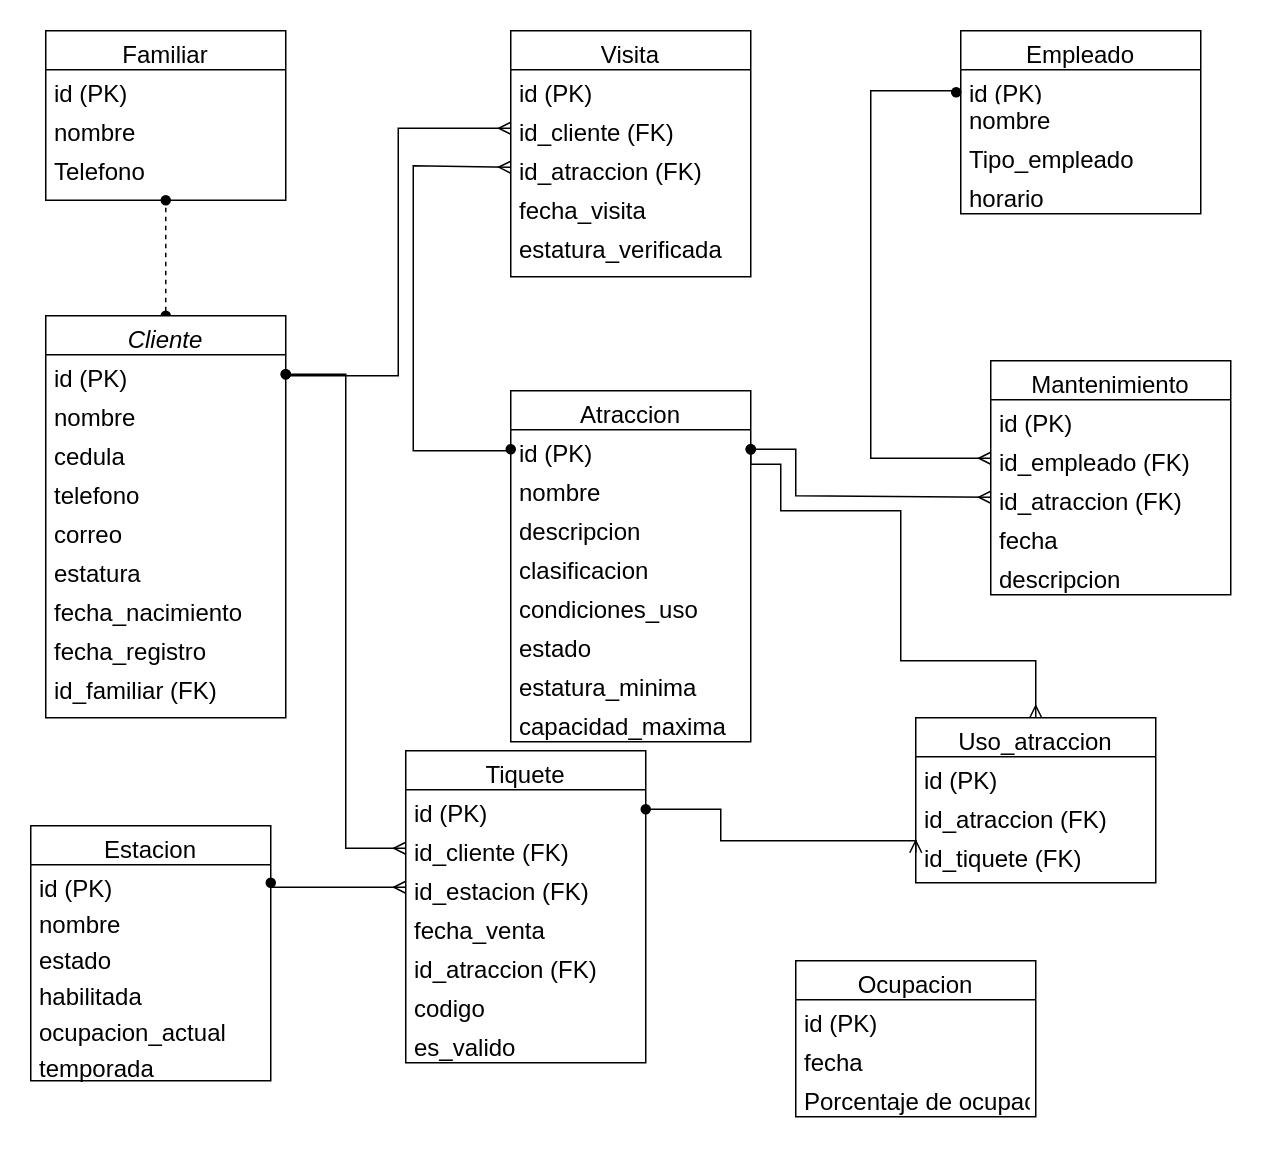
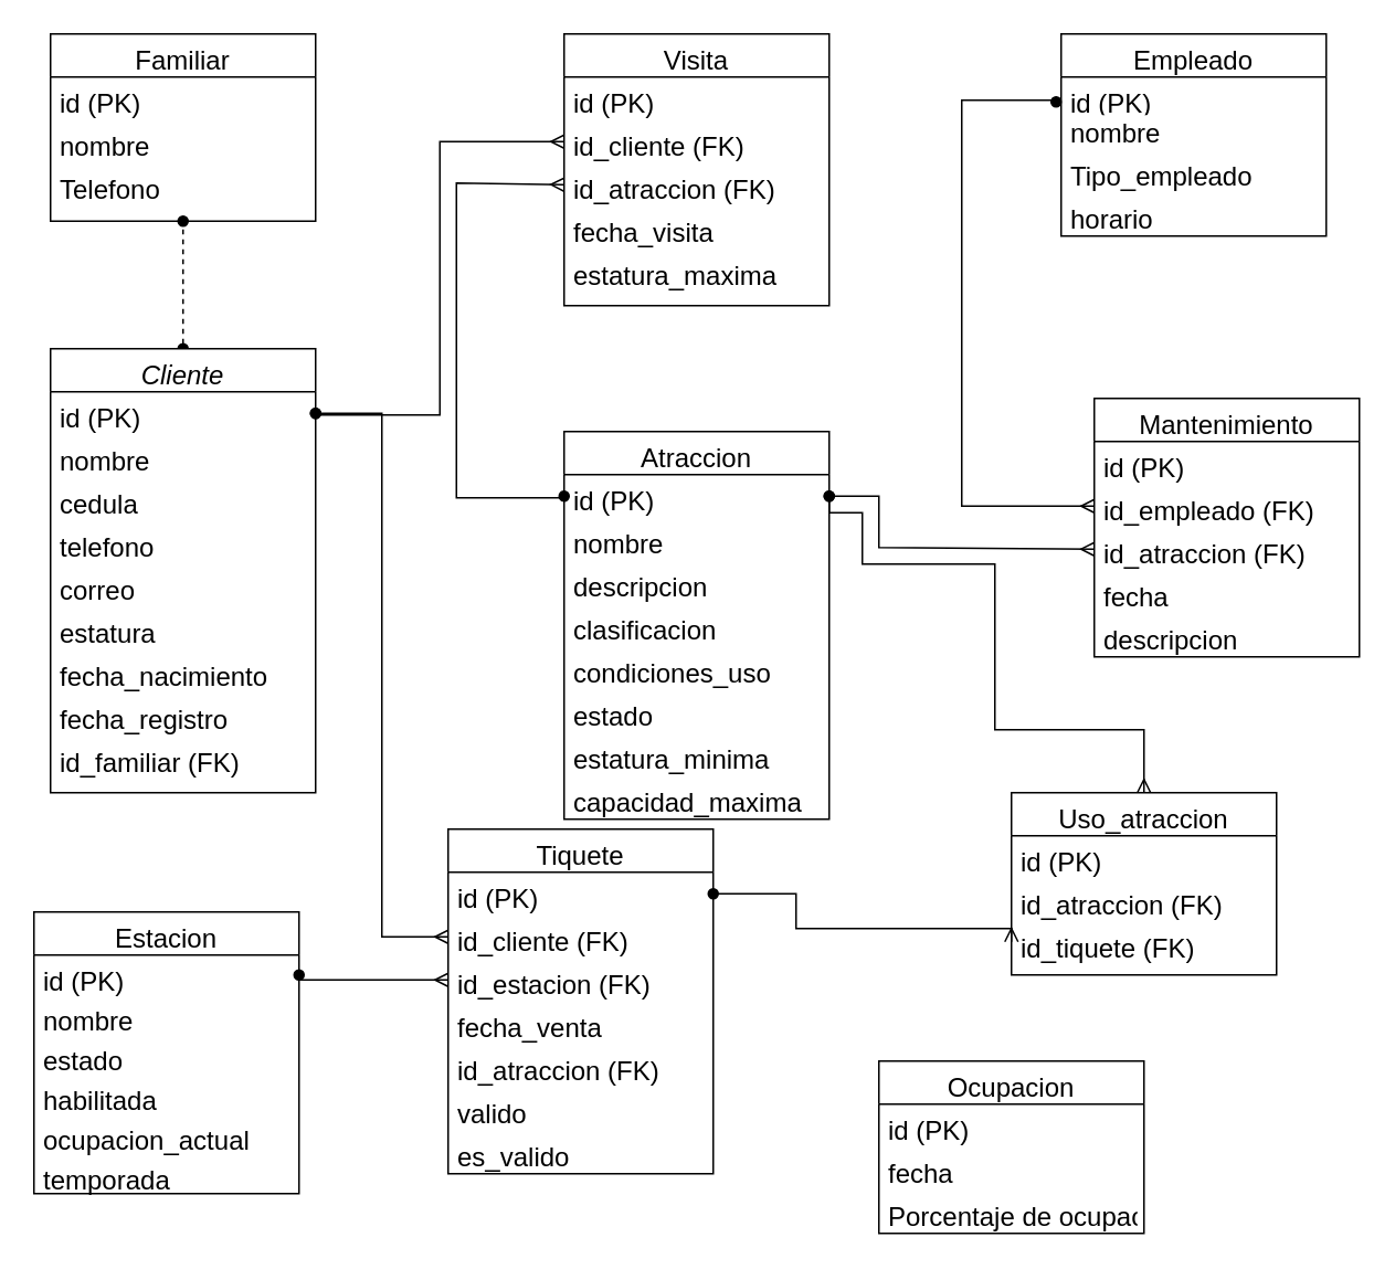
- <mxCell id="36" value="estatura_verificada" style="text;align=left;verticalAlign=top;spacingLeft=4;spacingRight=4;overflow=hidden;rotatable=0;points=[[0,0.5],[1,0.5]];portConstraint=eastwest;fontSize=16;" parent="31" vertex="1"><mxGeometry y="130" width="160" height="26" as="geometry" /></mxCell>
+ <mxCell id="36" value="estatura_maxima" style="text;align=left;verticalAlign=top;spacingLeft=4;spacingRight=4;overflow=hidden;rotatable=0;points=[[0,0.5],[1,0.5]];portConstraint=eastwest;fontSize=16;" parent="31" vertex="1"><mxGeometry y="130" width="160" height="26" as="geometry" /></mxCell>
- <mxCell id="64" value="codigo" style="text;align=left;verticalAlign=top;spacingLeft=4;spacingRight=4;overflow=hidden;rotatable=0;points=[[0,0.5],[1,0.5]];portConstraint=eastwest;fontSize=16;" vertex="1" parent="58"><mxGeometry y="156" width="160" height="26" as="geometry" /></mxCell>
+ <mxCell id="64" value="valido" style="text;align=left;verticalAlign=top;spacingLeft=4;spacingRight=4;overflow=hidden;rotatable=0;points=[[0,0.5],[1,0.5]];portConstraint=eastwest;fontSize=16;" vertex="1" parent="58"><mxGeometry y="156" width="160" height="26" as="geometry" /></mxCell>
